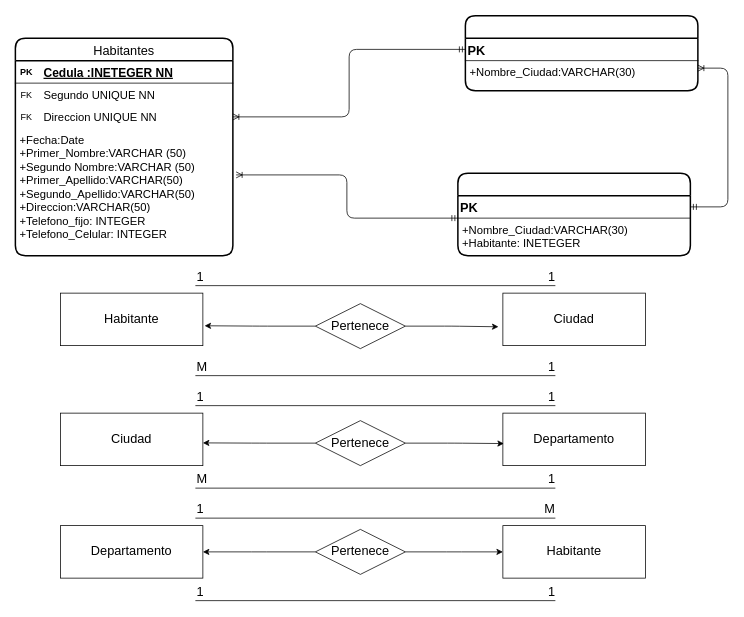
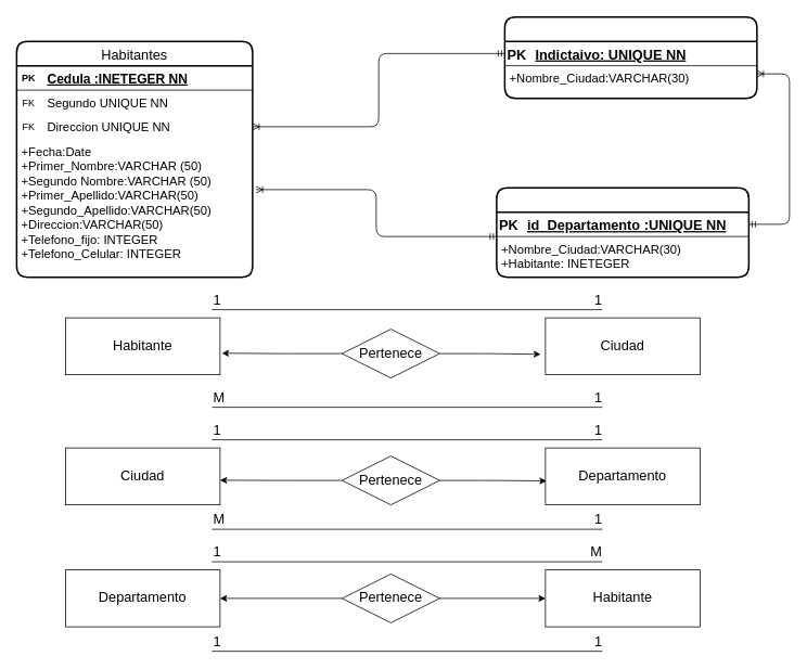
+ <mxCell id="26" value="Indictaivo: UNIQUE NN" style="shape=partialRectangle;connectable=0;fillColor=none;top=0;left=0;bottom=0;right=0;align=left;spacingLeft=6;fontStyle=5;overflow=hidden;fontSize=17;fontColor=#000000;" parent="24" vertex="1"><mxGeometry x="30" width="280" height="30" as="geometry"><mxRectangle width="280" height="30" as="alternateBounds" /></mxGeometry></mxCell>
+ <mxCell id="20" value="id_Departamento :UNIQUE NN" style="shape=partialRectangle;connectable=0;fillColor=none;top=0;left=0;bottom=0;right=0;align=left;spacingLeft=6;fontStyle=5;overflow=hidden;fontSize=17;fontColor=#000000;" parent="18" vertex="1"><mxGeometry x="30" width="280" height="30" as="geometry"><mxRectangle width="280" height="30" as="alternateBounds" /></mxGeometry></mxCell>
